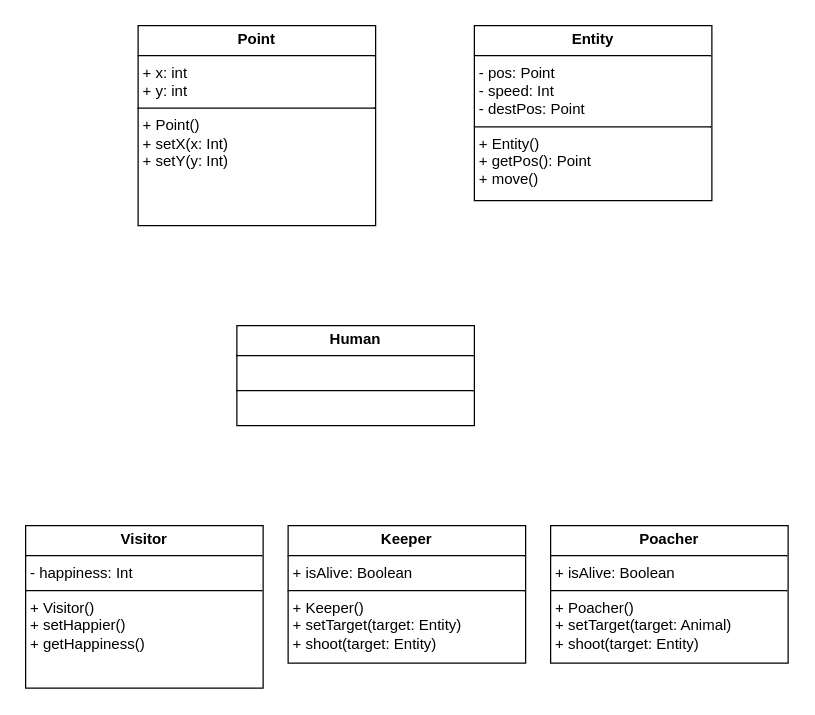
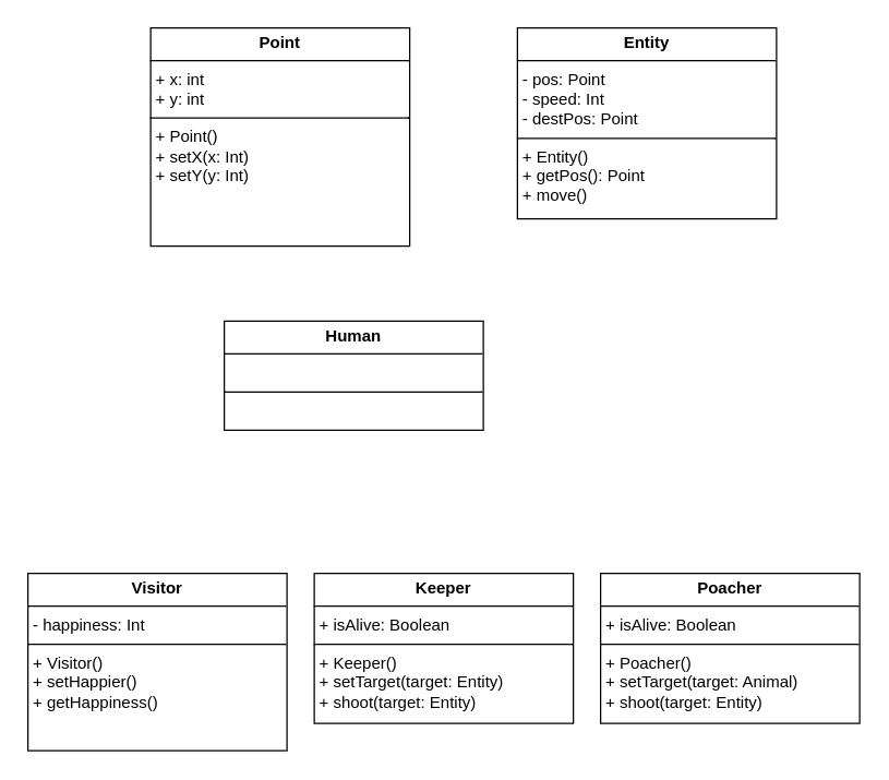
- <mxCell id="3" value="&lt;p style=&quot;margin:0px;margin-top:4px;text-align:center;&quot;&gt;&lt;b&gt;Human&lt;/b&gt;&lt;/p&gt;&lt;hr size=&quot;1&quot; style=&quot;border-style:solid;&quot;&gt;&lt;p style=&quot;margin:0px;margin-left:4px;&quot;&gt;&lt;br&gt;&lt;/p&gt;&lt;hr size=&quot;1&quot; style=&quot;border-style:solid;&quot;&gt;&lt;p style=&quot;margin:0px;margin-left:4px;&quot;&gt;&lt;br&gt;&lt;/p&gt;" style="verticalAlign=top;align=left;overflow=fill;html=1;whiteSpace=wrap;" vertex="1" parent="1"><mxGeometry x="189" y="260" width="190" height="80" as="geometry" /></mxCell>
+ <mxCell id="3" value="&lt;p style=&quot;margin:0px;margin-top:4px;text-align:center;&quot;&gt;&lt;b&gt;Human&lt;/b&gt;&lt;/p&gt;&lt;hr size=&quot;1&quot; style=&quot;border-style:solid;&quot;&gt;&lt;p style=&quot;margin:0px;margin-left:4px;&quot;&gt;&lt;br&gt;&lt;/p&gt;&lt;hr size=&quot;1&quot; style=&quot;border-style:solid;&quot;&gt;&lt;p style=&quot;margin:0px;margin-left:4px;&quot;&gt;&lt;br&gt;&lt;/p&gt;" style="verticalAlign=top;align=left;overflow=fill;html=1;whiteSpace=wrap;" vertex="1" parent="1"><mxGeometry x="164" y="235" width="190" height="80" as="geometry" /></mxCell>
